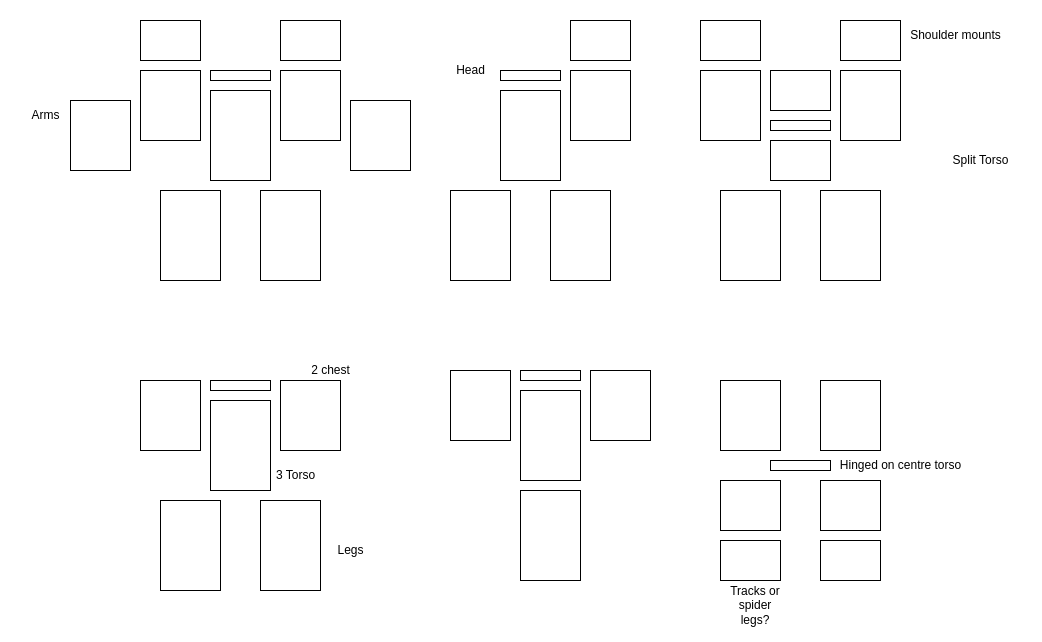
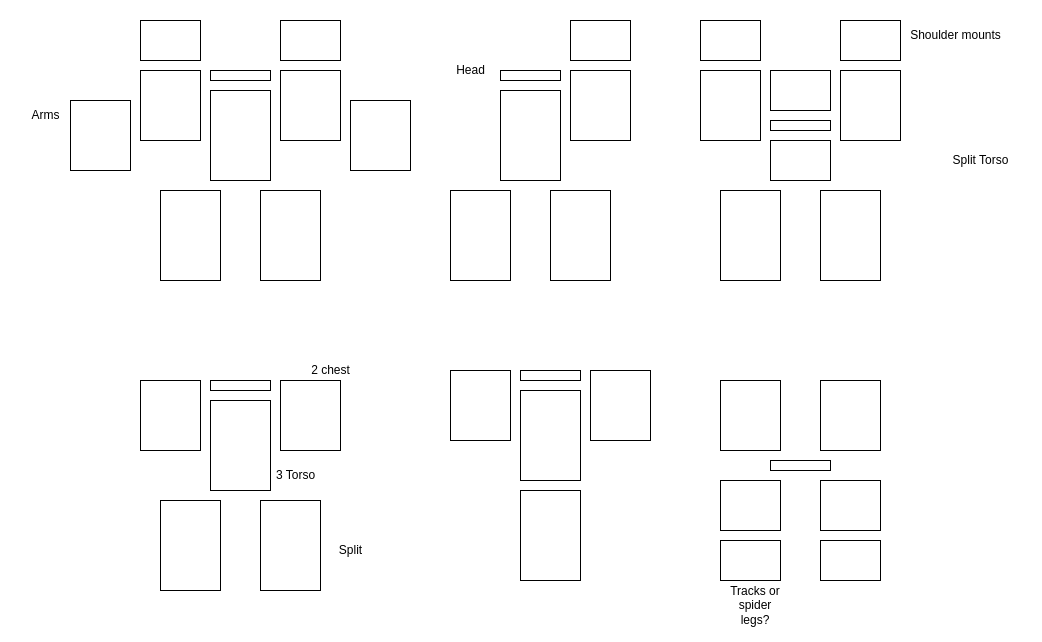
- <mxCell id="46" value="Hinged on centre torso" style="text;html=1;align=center;verticalAlign=middle;resizable=0;points=[];autosize=1;strokeColor=none;fillColor=none;" vertex="1" parent="1"><mxGeometry x="830" y="450" width="140" height="30" as="geometry" /></mxCell>
- <mxCell id="47" value="Legs" style="text;html=1;align=center;verticalAlign=middle;resizable=0;points=[];autosize=1;strokeColor=none;fillColor=none;" vertex="1" parent="1"><mxGeometry x="325" y="535" width="50" height="30" as="geometry" /></mxCell>
+ <mxCell id="47" value="Split" style="text;html=1;align=center;verticalAlign=middle;resizable=0;points=[];autosize=1;strokeColor=none;fillColor=none;" vertex="1" parent="1"><mxGeometry x="325" y="535" width="50" height="30" as="geometry" /></mxCell>
